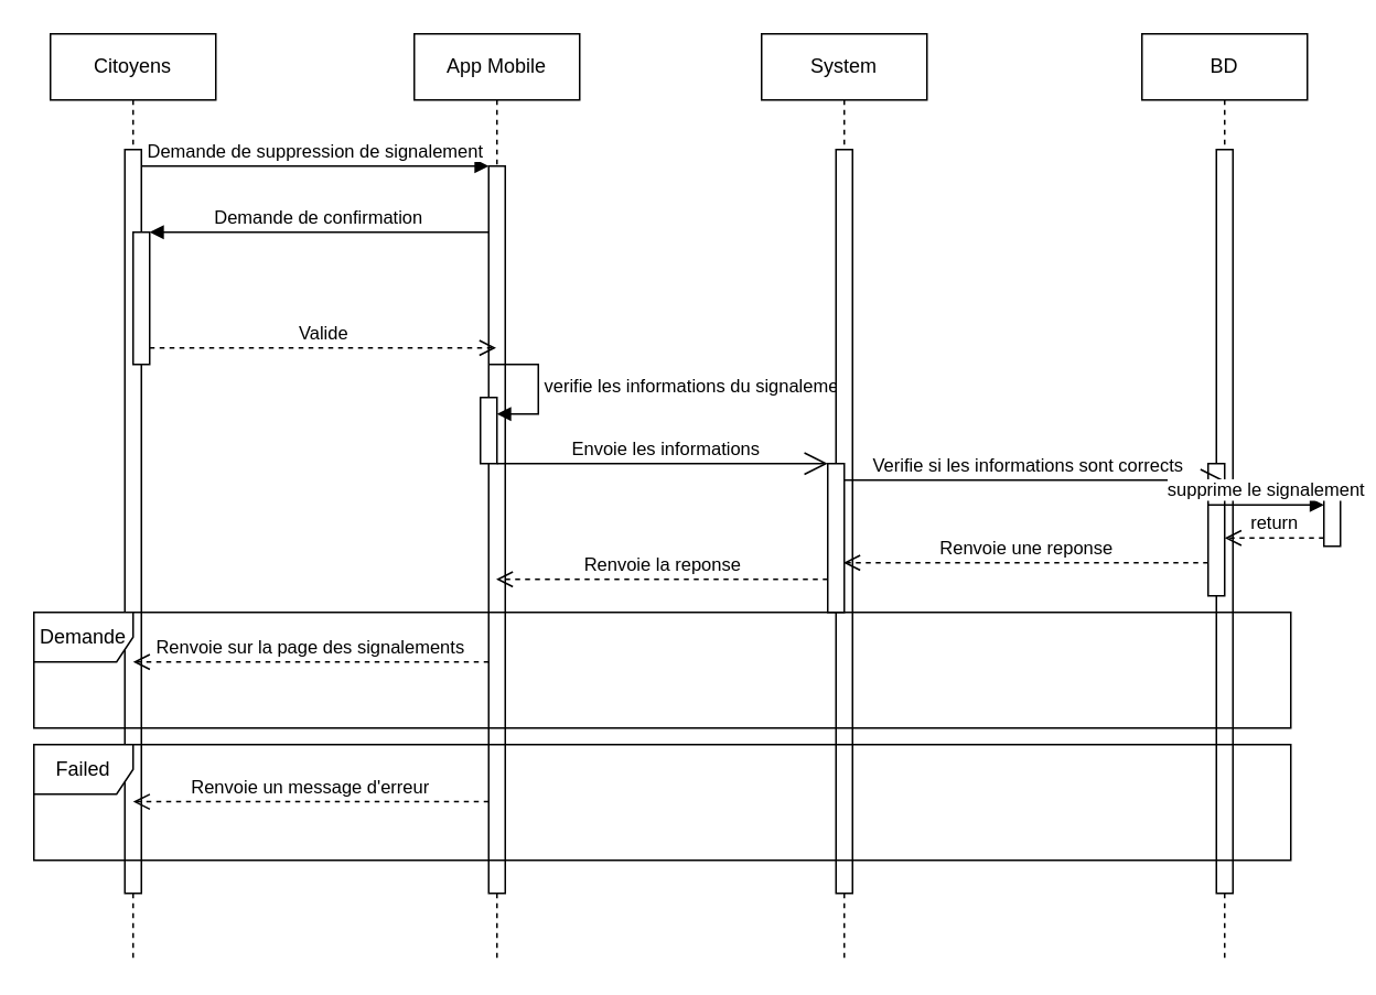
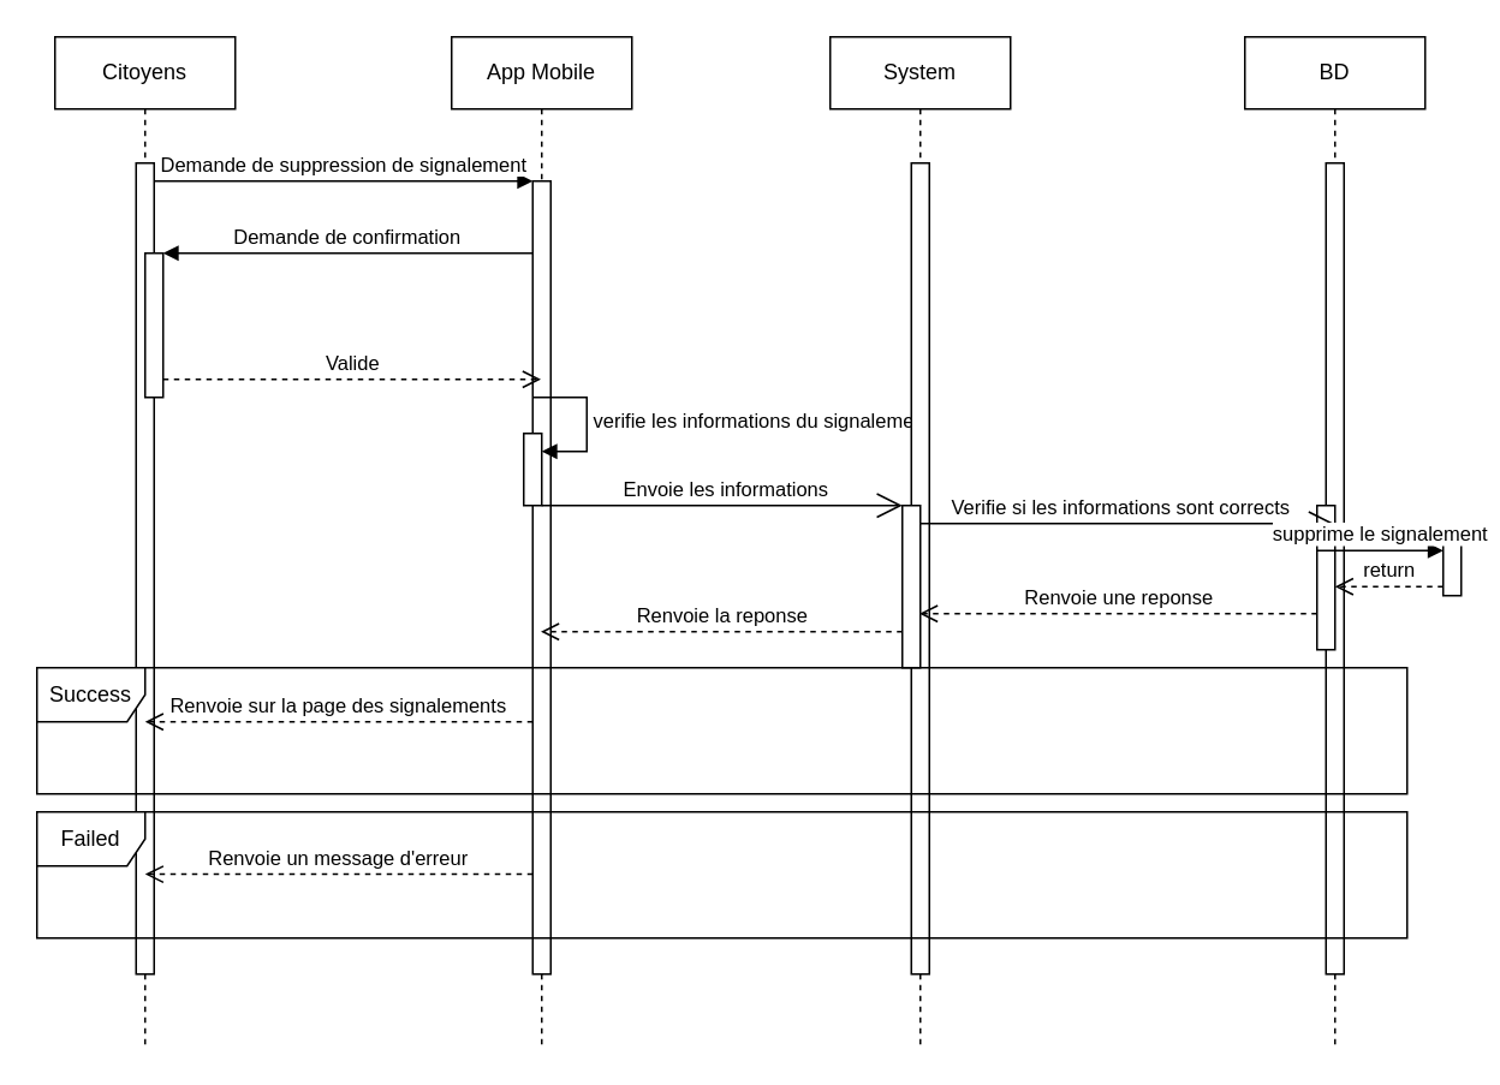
- <mxCell id="26" value="Demande" style="shape=umlFrame;whiteSpace=wrap;html=1;pointerEvents=0;" vertex="1" parent="1"><mxGeometry x="20" y="370" width="760" height="70" as="geometry" /></mxCell>
+ <mxCell id="26" value="Success" style="shape=umlFrame;whiteSpace=wrap;html=1;pointerEvents=0;" vertex="1" parent="1"><mxGeometry x="20" y="370" width="760" height="70" as="geometry" /></mxCell>
